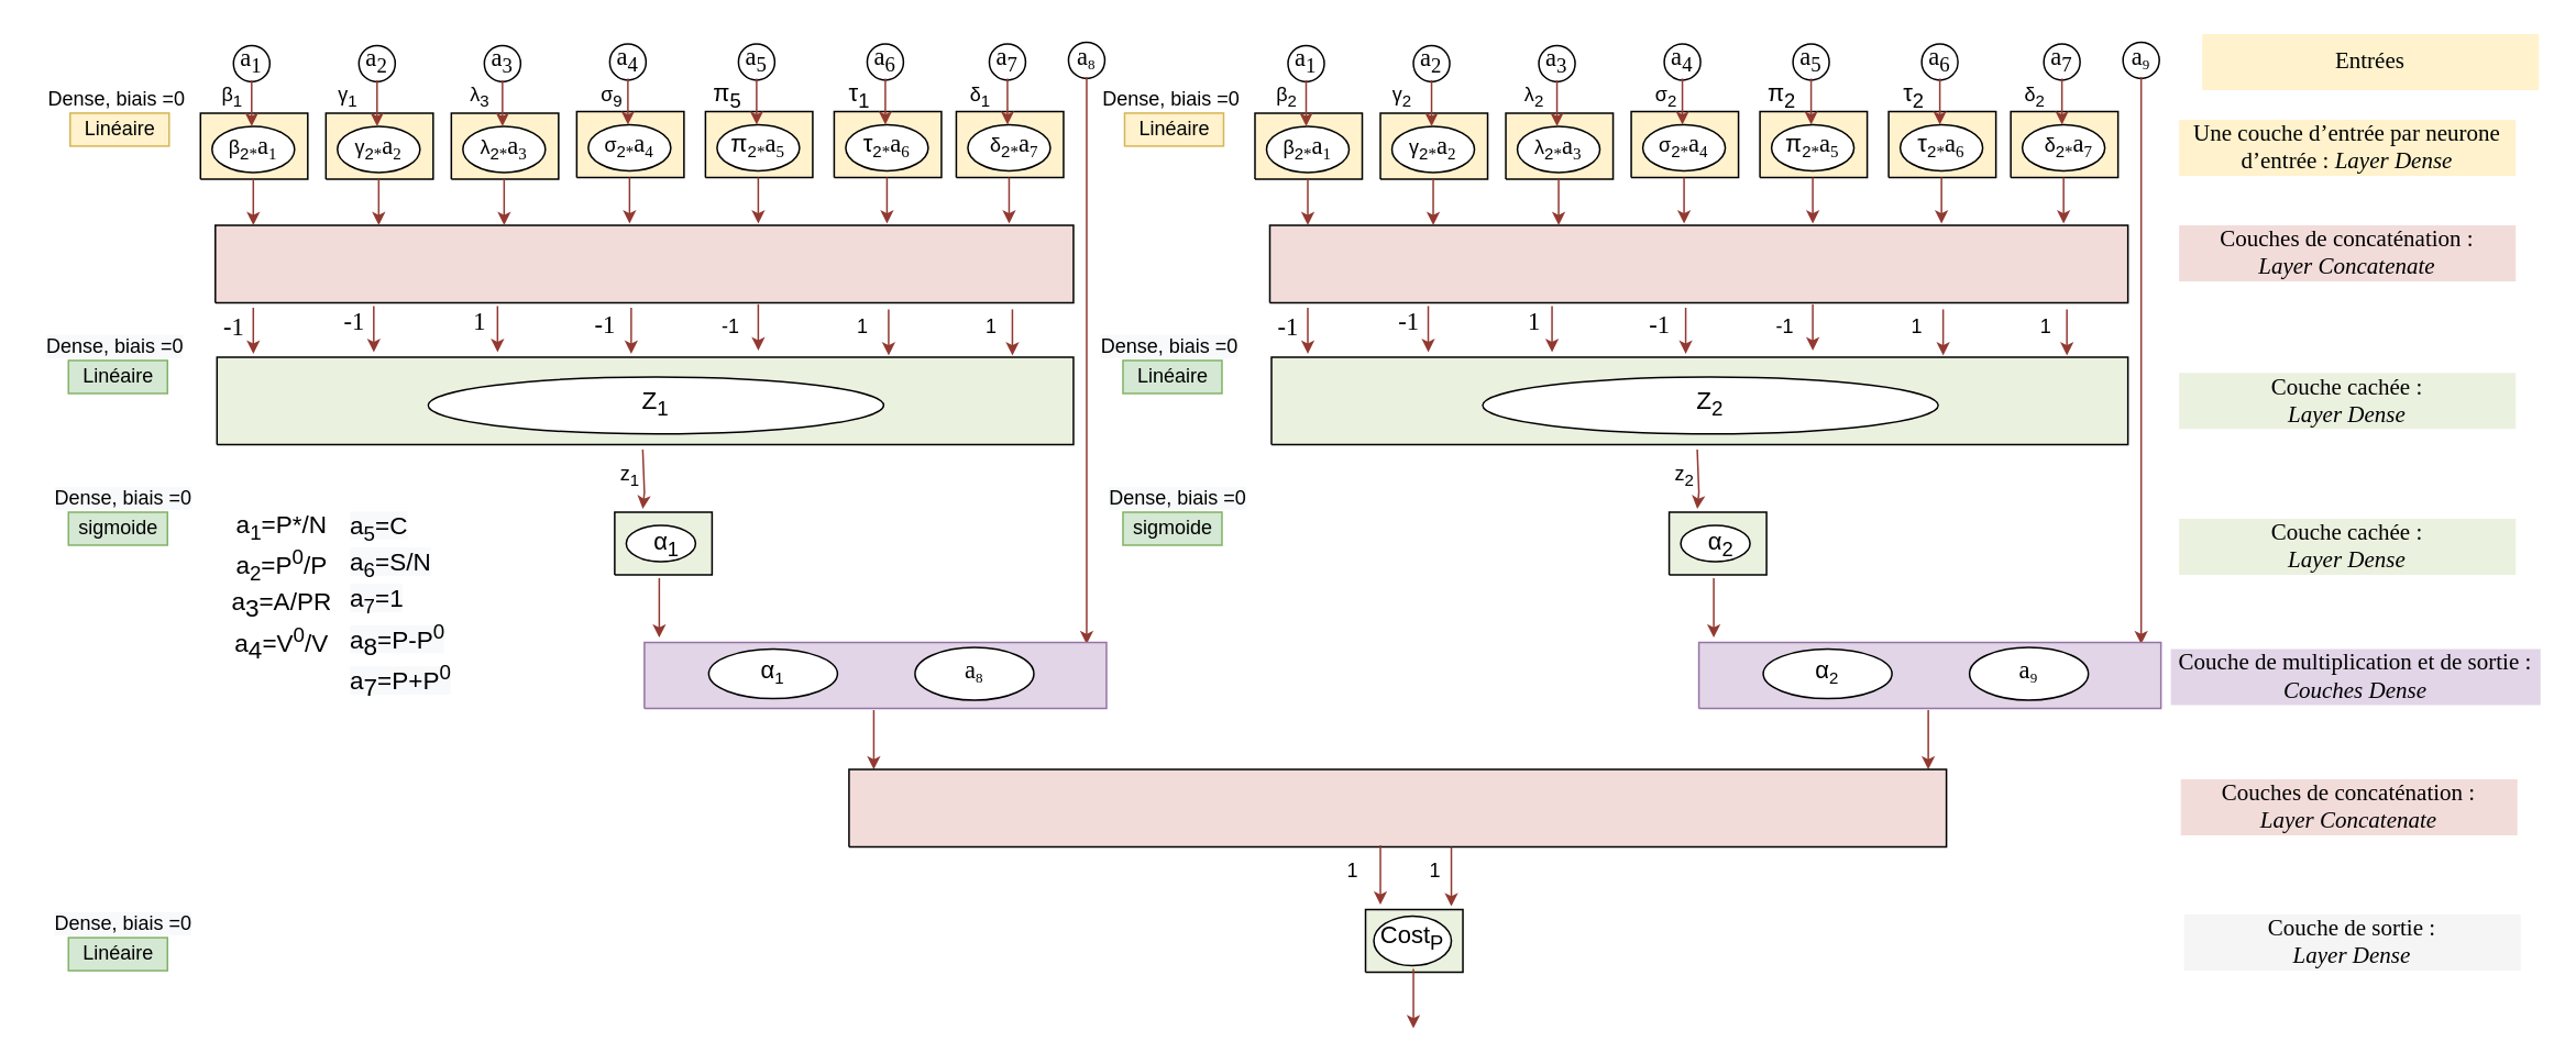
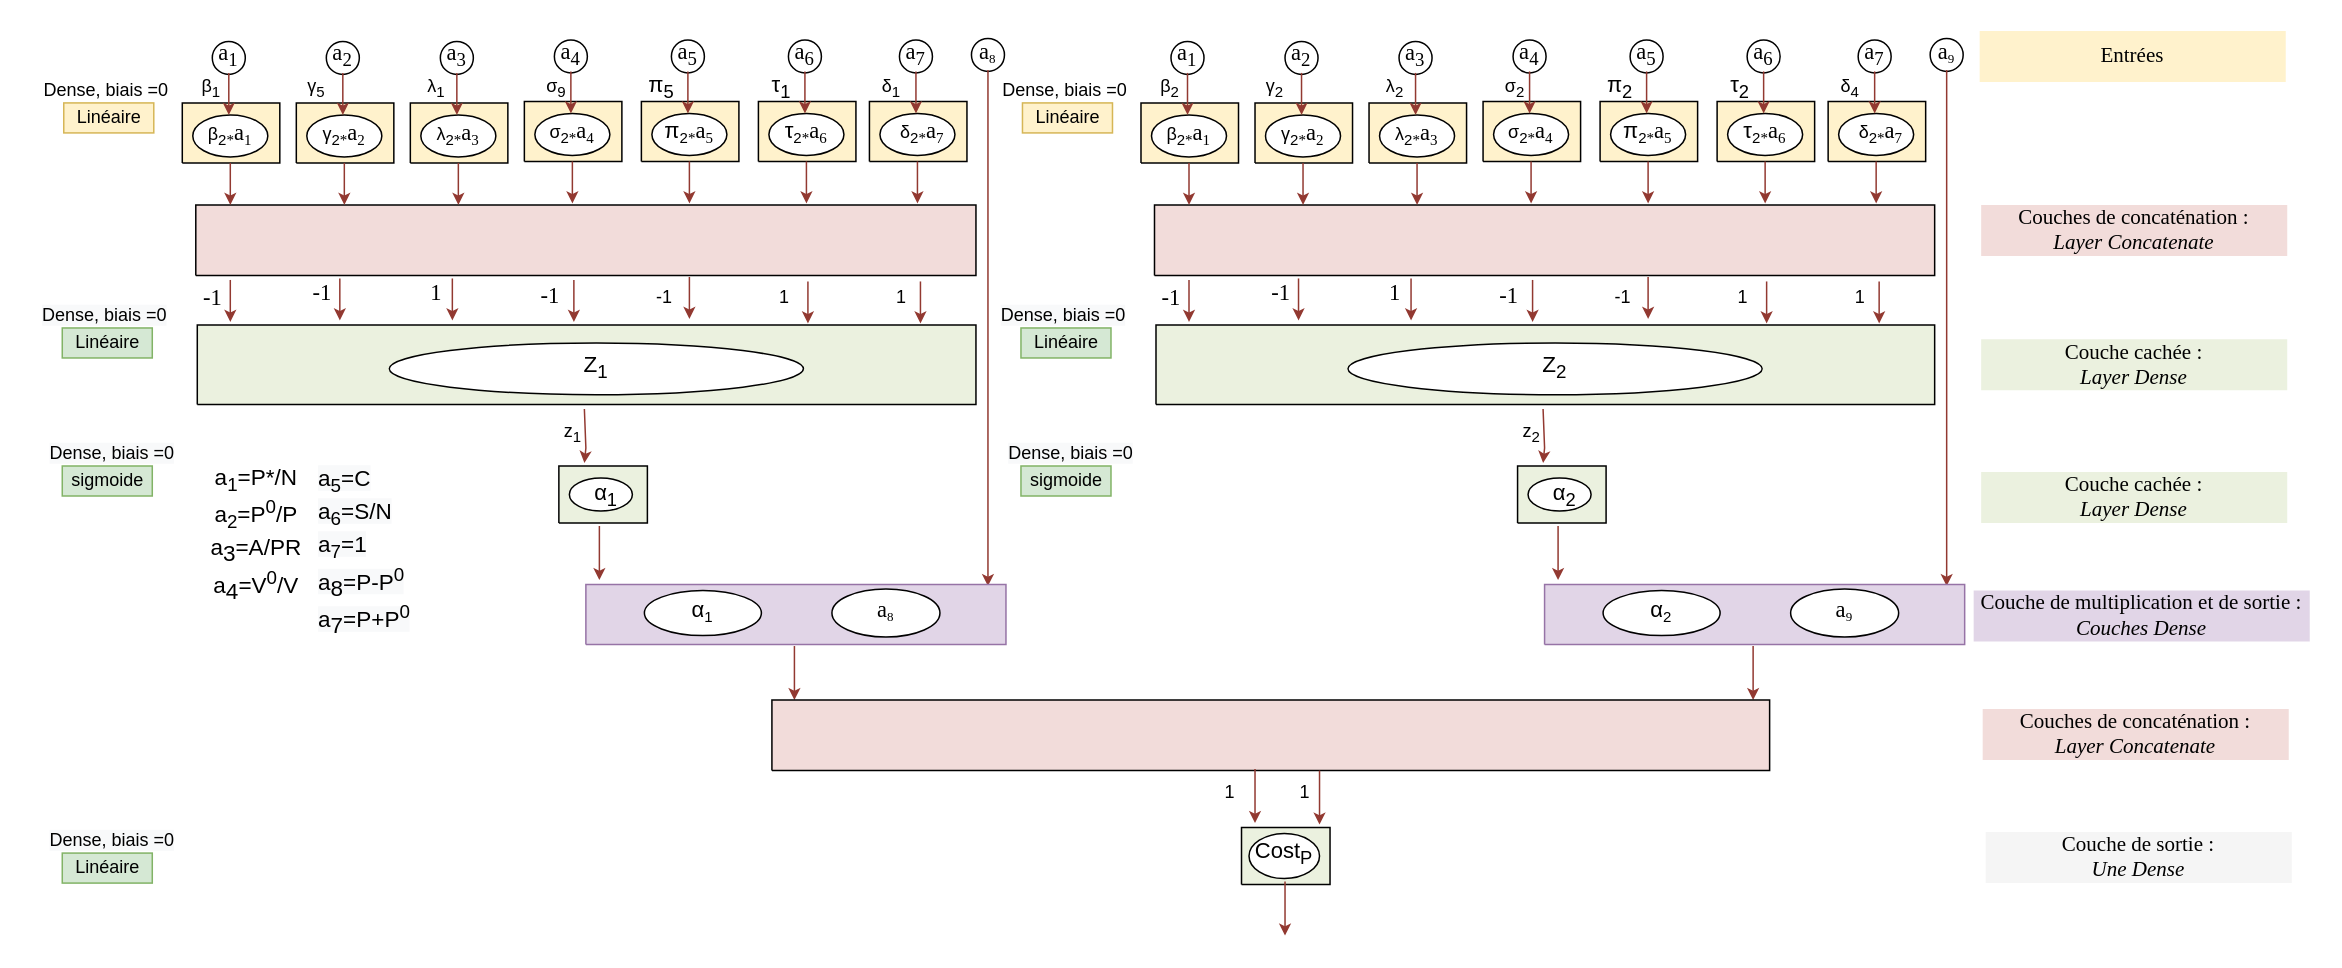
- <mxCell id="52" value="&lt;font style=&quot;font-size: 14px ; font-family: &amp;#34;calibri&amp;#34; ; color: #000000 ; direction: ltr ; letter-spacing: 0px ; line-height: 120% ; opacity: 1&quot;&gt;Entrées&lt;br&gt;&lt;/font&gt;" style="verticalAlign=middle;align=center;vsdxID=192;fillColor=#fff2cc;gradientColor=none;shape=stencil(nZBLDoAgDERP0z3SIyjew0SURgSD+Lu9kMZoXLhwN9O+tukAlrNpJg1SzDH4QW/URgNYgZTkjA4UkwJUgGXng+6DX1zLfmoymdXo17xh5zmRJ6Q42BWCfc2oJfdAr+Yv+AP9Cb7OJ3H/2JG1HNGz/84klThPVCc=);strokeColor=none;labelBackgroundColor=none;rounded=0;html=1;whiteSpace=wrap;" vertex="1" parent="1"><mxGeometry x="1334" y="20" width="204" height="34" as="geometry" /></mxCell>
+ <mxCell id="52" value="&lt;font style=&quot;font-size: 14px ; font-family: &amp;#34;calibri&amp;#34; ; color: #000000 ; direction: ltr ; letter-spacing: 0px ; line-height: 120% ; opacity: 1&quot;&gt;Entrées&lt;br&gt;&lt;/font&gt;" style="verticalAlign=middle;align=center;vsdxID=192;fillColor=#fff2cc;gradientColor=none;shape=stencil(nZBLDoAgDERP0z3SIyjew0SURgSD+Lu9kMZoXLhwN9O+tukAlrNpJg1SzDH4QW/URgNYgZTkjA4UkwJUgGXng+6DX1zLfmoymdXo17xh5zmRJ6Q42BWCfc2oJfdAr+Yv+AP9Cb7OJ3H/2JG1HNGz/84klThPVCc=);strokeColor=none;labelBackgroundColor=none;rounded=0;html=1;whiteSpace=wrap;" vertex="1" parent="1"><mxGeometry x="1319" y="20" width="204" height="34" as="geometry" /></mxCell>
- <mxCell id="154" value="&lt;span style=&quot;text-align: left&quot;&gt;γ&lt;sub&gt;1&lt;/sub&gt;&lt;/span&gt;" style="text;html=1;align=center;verticalAlign=middle;resizable=0;points=[];autosize=1;strokeColor=none;fillColor=none;" vertex="1" parent="1"><mxGeometry x="195" y="48" width="30" height="20" as="geometry" /></mxCell>
+ <mxCell id="154" value="&lt;span style=&quot;text-align: left&quot;&gt;γ&lt;sub&gt;5&lt;/sub&gt;&lt;/span&gt;" style="text;html=1;align=center;verticalAlign=middle;resizable=0;points=[];autosize=1;strokeColor=none;fillColor=none;" vertex="1" parent="1"><mxGeometry x="195" y="48" width="30" height="20" as="geometry" /></mxCell>
- <mxCell id="155" value="&lt;span style=&quot;text-align: left&quot;&gt;λ&lt;sub&gt;3&lt;/sub&gt;&lt;/span&gt;" style="text;html=1;align=center;verticalAlign=middle;resizable=0;points=[];autosize=1;strokeColor=none;fillColor=none;" vertex="1" parent="1"><mxGeometry x="275" y="48" width="30" height="20" as="geometry" /></mxCell>
+ <mxCell id="155" value="&lt;span style=&quot;text-align: left&quot;&gt;λ&lt;sub&gt;1&lt;/sub&gt;&lt;/span&gt;" style="text;html=1;align=center;verticalAlign=middle;resizable=0;points=[];autosize=1;strokeColor=none;fillColor=none;" vertex="1" parent="1"><mxGeometry x="275" y="48" width="30" height="20" as="geometry" /></mxCell>
- <mxCell id="81" value="&lt;span style=&quot;text-align: left&quot;&gt;&amp;nbsp; δ&lt;sub&gt;2&lt;/sub&gt;&lt;/span&gt;" style="text;html=1;align=center;verticalAlign=middle;resizable=0;points=[];autosize=1;strokeColor=none;fillColor=none;" vertex="1" parent="1"><mxGeometry x="1214" y="48" width="30" height="20" as="geometry" /></mxCell>
+ <mxCell id="81" value="&lt;span style=&quot;text-align: left&quot;&gt;&amp;nbsp; δ&lt;sub&gt;4&lt;/sub&gt;&lt;/span&gt;" style="text;html=1;align=center;verticalAlign=middle;resizable=0;points=[];autosize=1;strokeColor=none;fillColor=none;" vertex="1" parent="1"><mxGeometry x="1214" y="48" width="30" height="20" as="geometry" /></mxCell>
- <mxCell id="6" value="&lt;font style=&quot;font-size: 14px ; font-family: &amp;#34;calibri&amp;#34; ; color: #000000 ; direction: ltr ; letter-spacing: 0px ; line-height: 120% ; opacity: 1&quot;&gt;Une couche d’entrée par neurone d’entrée :&amp;nbsp;&lt;i style=&quot;font-family: &amp;#34;themed&amp;#34;&quot;&gt;Layer Dense&lt;/i&gt;&lt;br&gt;&lt;/font&gt;" style="verticalAlign=middle;align=center;vsdxID=192;fillColor=#FFF2CC;gradientColor=none;shape=stencil(nZBLDoAgDERP0z3SIyjew0SURgSD+Lu9kMZoXLhwN9O+tukAlrNpJg1SzDH4QW/URgNYgZTkjA4UkwJUgGXng+6DX1zLfmoymdXo17xh5zmRJ6Q42BWCfc2oJfdAr+Yv+AP9Cb7OJ3H/2JG1HNGz/84klThPVCc=);strokeColor=none;labelBackgroundColor=none;rounded=0;html=1;whiteSpace=wrap;" vertex="1" parent="1"><mxGeometry x="1320" y="72" width="204" height="34" as="geometry" /></mxCell>
- <mxCell id="177" value="&lt;font style=&quot;font-size: 14px ; font-family: &amp;#34;calibri&amp;#34; ; color: #000000 ; direction: ltr ; letter-spacing: 0px ; line-height: 120% ; opacity: 1&quot;&gt;Couche de sortie :&lt;br&gt;&lt;i style=&quot;font-family: &amp;#34;themed&amp;#34;&quot;&gt;Layer Dense&lt;/i&gt;&lt;br&gt;&lt;/font&gt;" style="verticalAlign=middle;align=center;vsdxID=196;fillColor=#f5f5f5;shape=stencil(nZBLDoAgDERP0z3SIyjew0SURgSD+Lu9kMZoXLhwN9O+tukAlrNpJg1SzDH4QW/URgNYgZTkjA4UkwJUgGXng+6DX1zLfmoymdXo17xh5zmRJ6Q42BWCfc2oJfdAr+Yv+AP9Cb7OJ3H/2JG1HNGz/84klThPVCc=);strokeColor=none;labelBackgroundColor=none;rounded=0;html=1;whiteSpace=wrap;fontColor=#333333;" vertex="1" parent="1"><mxGeometry x="1323" y="554" width="204" height="34" as="geometry" /></mxCell>
+ <mxCell id="177" value="&lt;font style=&quot;font-size: 14px ; font-family: &amp;#34;calibri&amp;#34; ; color: #000000 ; direction: ltr ; letter-spacing: 0px ; line-height: 120% ; opacity: 1&quot;&gt;Couche de sortie :&lt;br&gt;&lt;i style=&quot;font-family: &amp;#34;themed&amp;#34;&quot;&gt;Une Dense&lt;/i&gt;&lt;br&gt;&lt;/font&gt;" style="verticalAlign=middle;align=center;vsdxID=196;fillColor=#f5f5f5;shape=stencil(nZBLDoAgDERP0z3SIyjew0SURgSD+Lu9kMZoXLhwN9O+tukAlrNpJg1SzDH4QW/URgNYgZTkjA4UkwJUgGXng+6DX1zLfmoymdXo17xh5zmRJ6Q42BWCfc2oJfdAr+Yv+AP9Cb7OJ3H/2JG1HNGz/84klThPVCc=);strokeColor=none;labelBackgroundColor=none;rounded=0;html=1;whiteSpace=wrap;fontColor=#333333;" vertex="1" parent="1"><mxGeometry x="1323" y="554" width="204" height="34" as="geometry" /></mxCell>
